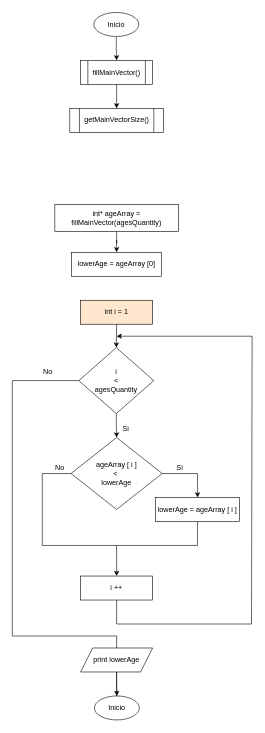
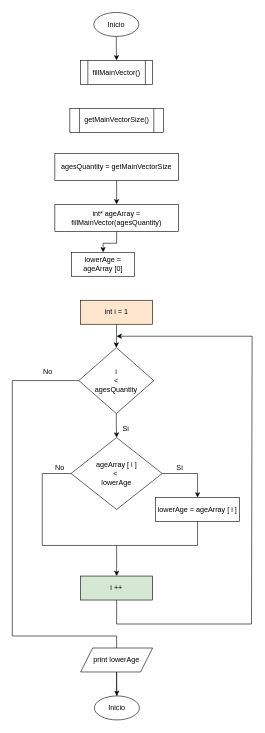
- <mxCell id="4" value="" style="edgeStyle=orthogonalEdgeStyle;rounded=0;orthogonalLoop=1;jettySize=auto;html=1;entryX=0.5;entryY=0;entryDx=0;entryDy=0;" edge="1" parent="1" source="5" target="6"><mxGeometry relative="1" as="geometry"><mxPoint x="194" y="180" as="targetPoint" /></mxGeometry></mxCell>
+ <mxCell id="8" value="agesQuantity = getMainVectorSize" style="rounded=0;whiteSpace=wrap;html=1;" vertex="1" parent="1"><mxGeometry x="91" y="255" width="206" height="45" as="geometry" /></mxCell>
+ <mxCell id="7" style="edgeStyle=orthogonalEdgeStyle;rounded=0;orthogonalLoop=1;jettySize=auto;html=1;entryX=0.5;entryY=0;entryDx=0;entryDy=0;" edge="1" parent="1" source="8" target="10"><mxGeometry relative="1" as="geometry" /></mxCell>
- <mxCell id="29" value="lowerAge = ageArray [0]" style="whiteSpace=wrap;html=1;rounded=0;" vertex="1" parent="1"><mxGeometry x="119" y="420" width="150" height="40" as="geometry" /></mxCell>
+ <mxCell id="29" value="lowerAge = ageArray [0]" style="whiteSpace=wrap;html=1;rounded=0;" vertex="1" parent="1"><mxGeometry x="119" y="420" width="105" height="40" as="geometry" /></mxCell>
- <mxCell id="18" value="i ++" style="whiteSpace=wrap;html=1;rounded=0;" vertex="1" parent="1"><mxGeometry x="134" y="960" width="120" height="40" as="geometry" /></mxCell>
+ <mxCell id="18" value="i ++" style="whiteSpace=wrap;html=1;rounded=0;fillColor=#d5e8d4;" vertex="1" parent="1"><mxGeometry x="134" y="960" width="120" height="40" as="geometry" /></mxCell>
